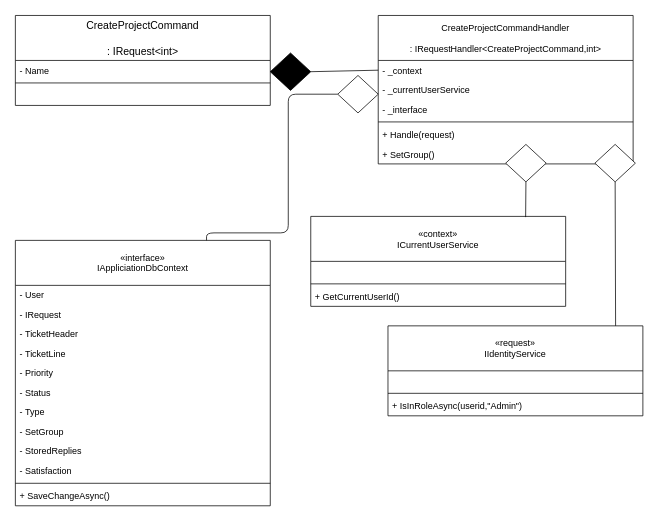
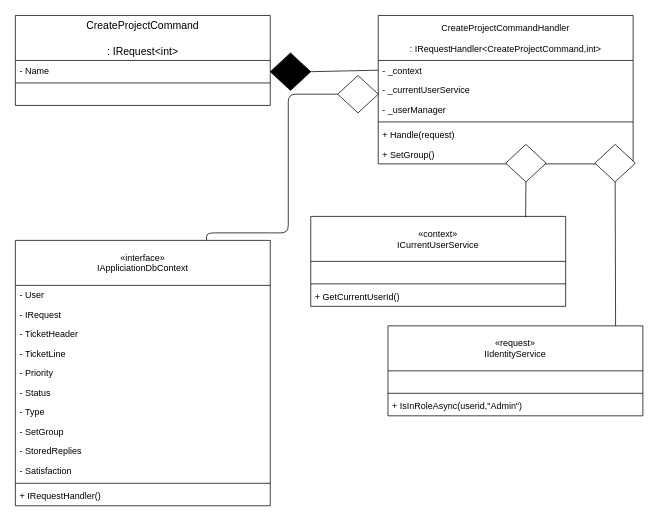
- <mxCell id="22" value="- _interface" style="text;strokeColor=none;fillColor=none;align=left;verticalAlign=top;spacingLeft=4;spacingRight=4;overflow=hidden;rotatable=0;points=[[0,0.5],[1,0.5]];portConstraint=eastwest;" vertex="1" parent="19"><mxGeometry y="112" width="340" height="26" as="geometry" /></mxCell>
+ <mxCell id="22" value="- _userManager" style="text;strokeColor=none;fillColor=none;align=left;verticalAlign=top;spacingLeft=4;spacingRight=4;overflow=hidden;rotatable=0;points=[[0,0.5],[1,0.5]];portConstraint=eastwest;" vertex="1" parent="19"><mxGeometry y="112" width="340" height="26" as="geometry" /></mxCell>
- <mxCell id="14" value="+ SaveChangeAsync()" style="text;strokeColor=none;fillColor=none;align=left;verticalAlign=top;spacingLeft=4;spacingRight=4;overflow=hidden;rotatable=0;points=[[0,0.5],[1,0.5]];portConstraint=eastwest;" parent="2" vertex="1"><mxGeometry y="328" width="340" height="26" as="geometry" /></mxCell>
+ <mxCell id="14" value="+ IRequestHandler()" style="text;strokeColor=none;fillColor=none;align=left;verticalAlign=top;spacingLeft=4;spacingRight=4;overflow=hidden;rotatable=0;points=[[0,0.5],[1,0.5]];portConstraint=eastwest;" parent="2" vertex="1"><mxGeometry y="328" width="340" height="26" as="geometry" /></mxCell>
